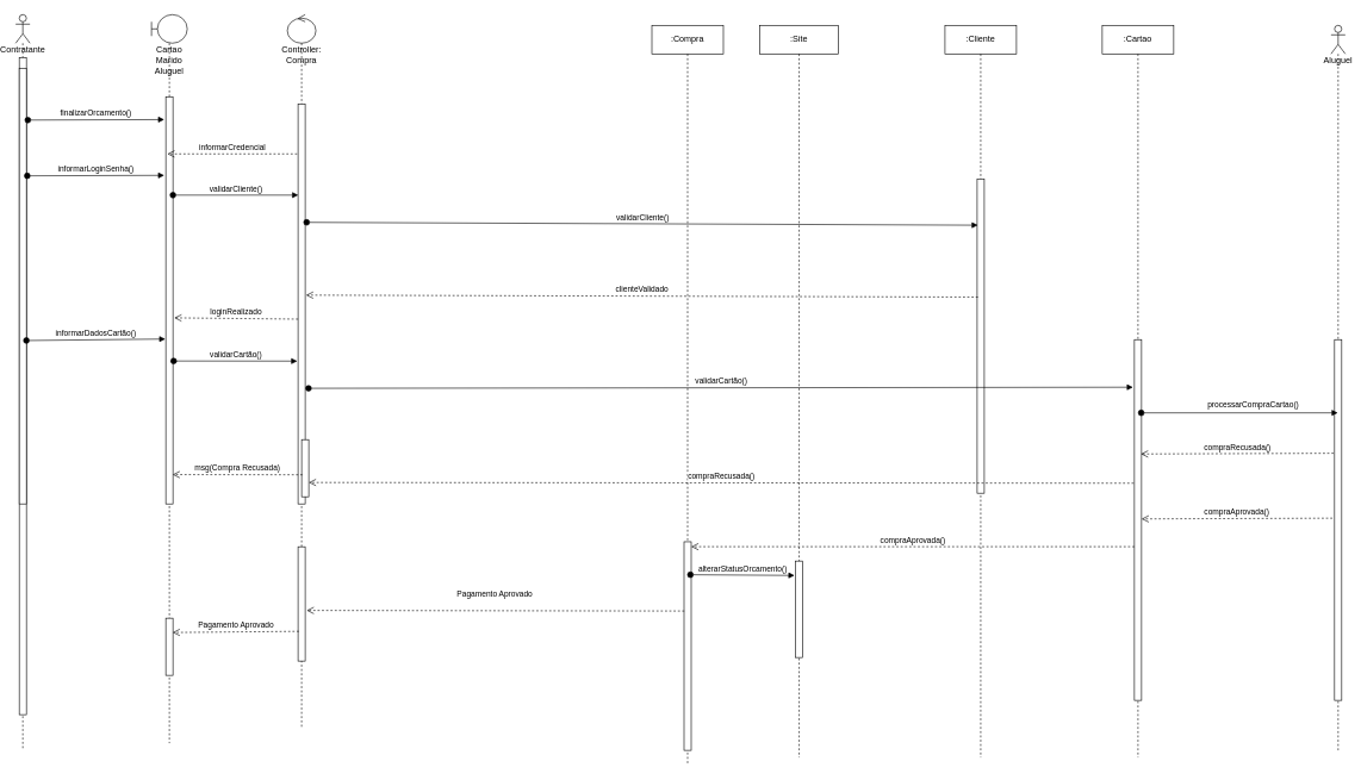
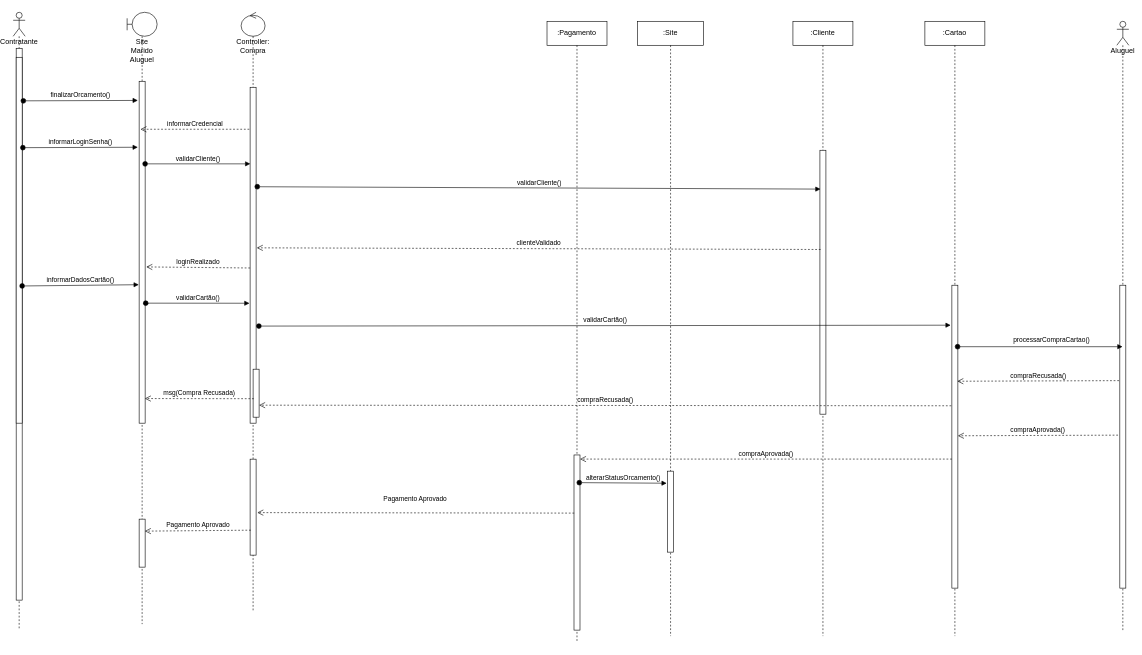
- <mxCell id="11" value=":Compra" style="shape=umlLifeline;perimeter=lifelinePerimeter;whiteSpace=wrap;html=1;container=1;collapsible=0;recursiveResize=0;outlineConnect=0;" parent="1" vertex="1"><mxGeometry x="910" y="35" width="100" height="1035" as="geometry" /></mxCell>
+ <mxCell id="11" value=":Pagamento" style="shape=umlLifeline;perimeter=lifelinePerimeter;whiteSpace=wrap;html=1;container=1;collapsible=0;recursiveResize=0;outlineConnect=0;" parent="1" vertex="1"><mxGeometry x="910" y="35" width="100" height="1035" as="geometry" /></mxCell>
- <mxCell id="5" value="Cartao Marido Aluguel" style="shape=umlLifeline;participant=umlBoundary;perimeter=lifelinePerimeter;whiteSpace=wrap;html=1;container=1;collapsible=0;recursiveResize=0;verticalAlign=top;spacingTop=36;outlineConnect=0;" parent="1" vertex="1"><mxGeometry x="210" y="20" width="50" height="1020" as="geometry" /></mxCell>
+ <mxCell id="5" value="Site Marido Aluguel" style="shape=umlLifeline;participant=umlBoundary;perimeter=lifelinePerimeter;whiteSpace=wrap;html=1;container=1;collapsible=0;recursiveResize=0;verticalAlign=top;spacingTop=36;outlineConnect=0;" parent="1" vertex="1"><mxGeometry x="210" y="20" width="50" height="1020" as="geometry" /></mxCell>
